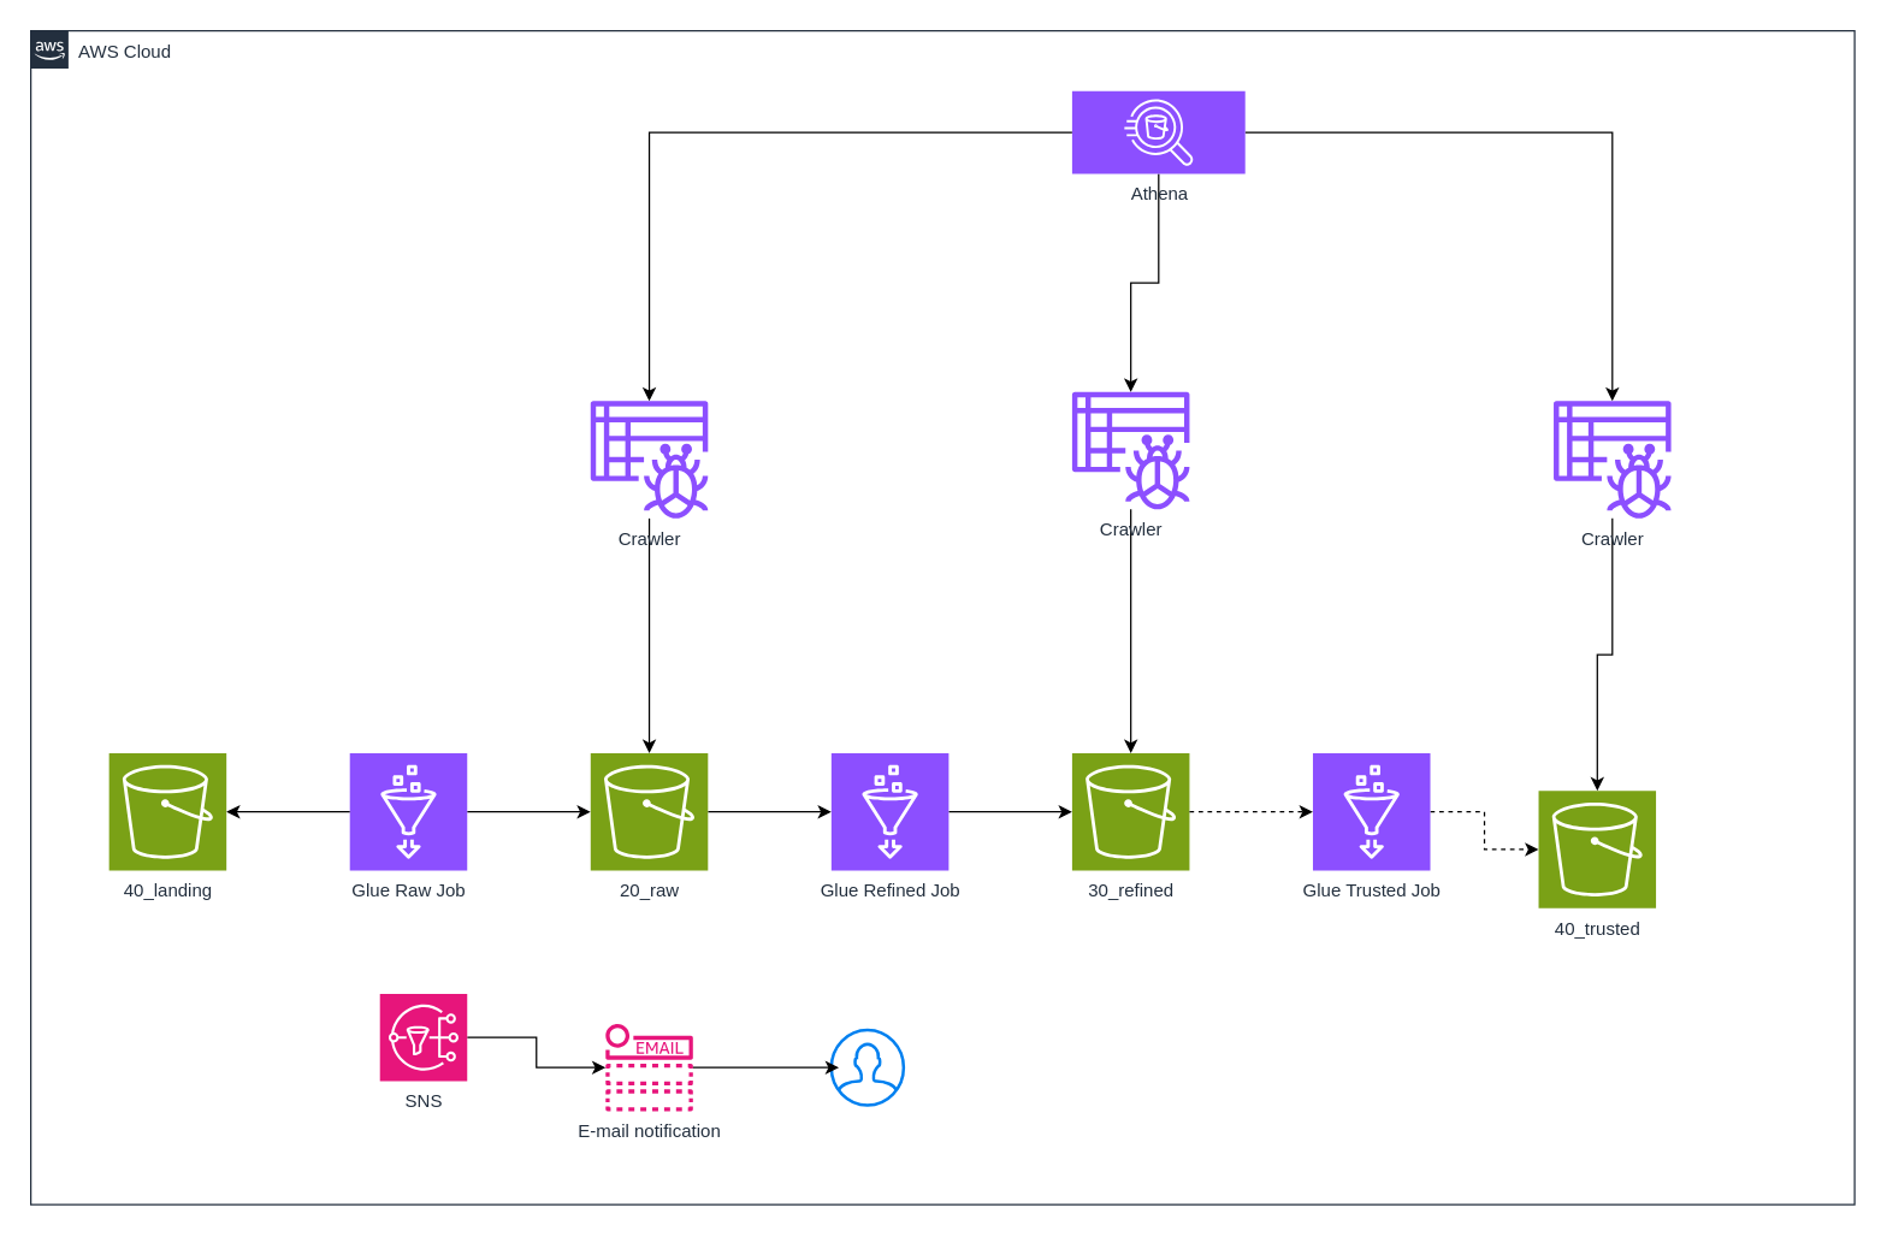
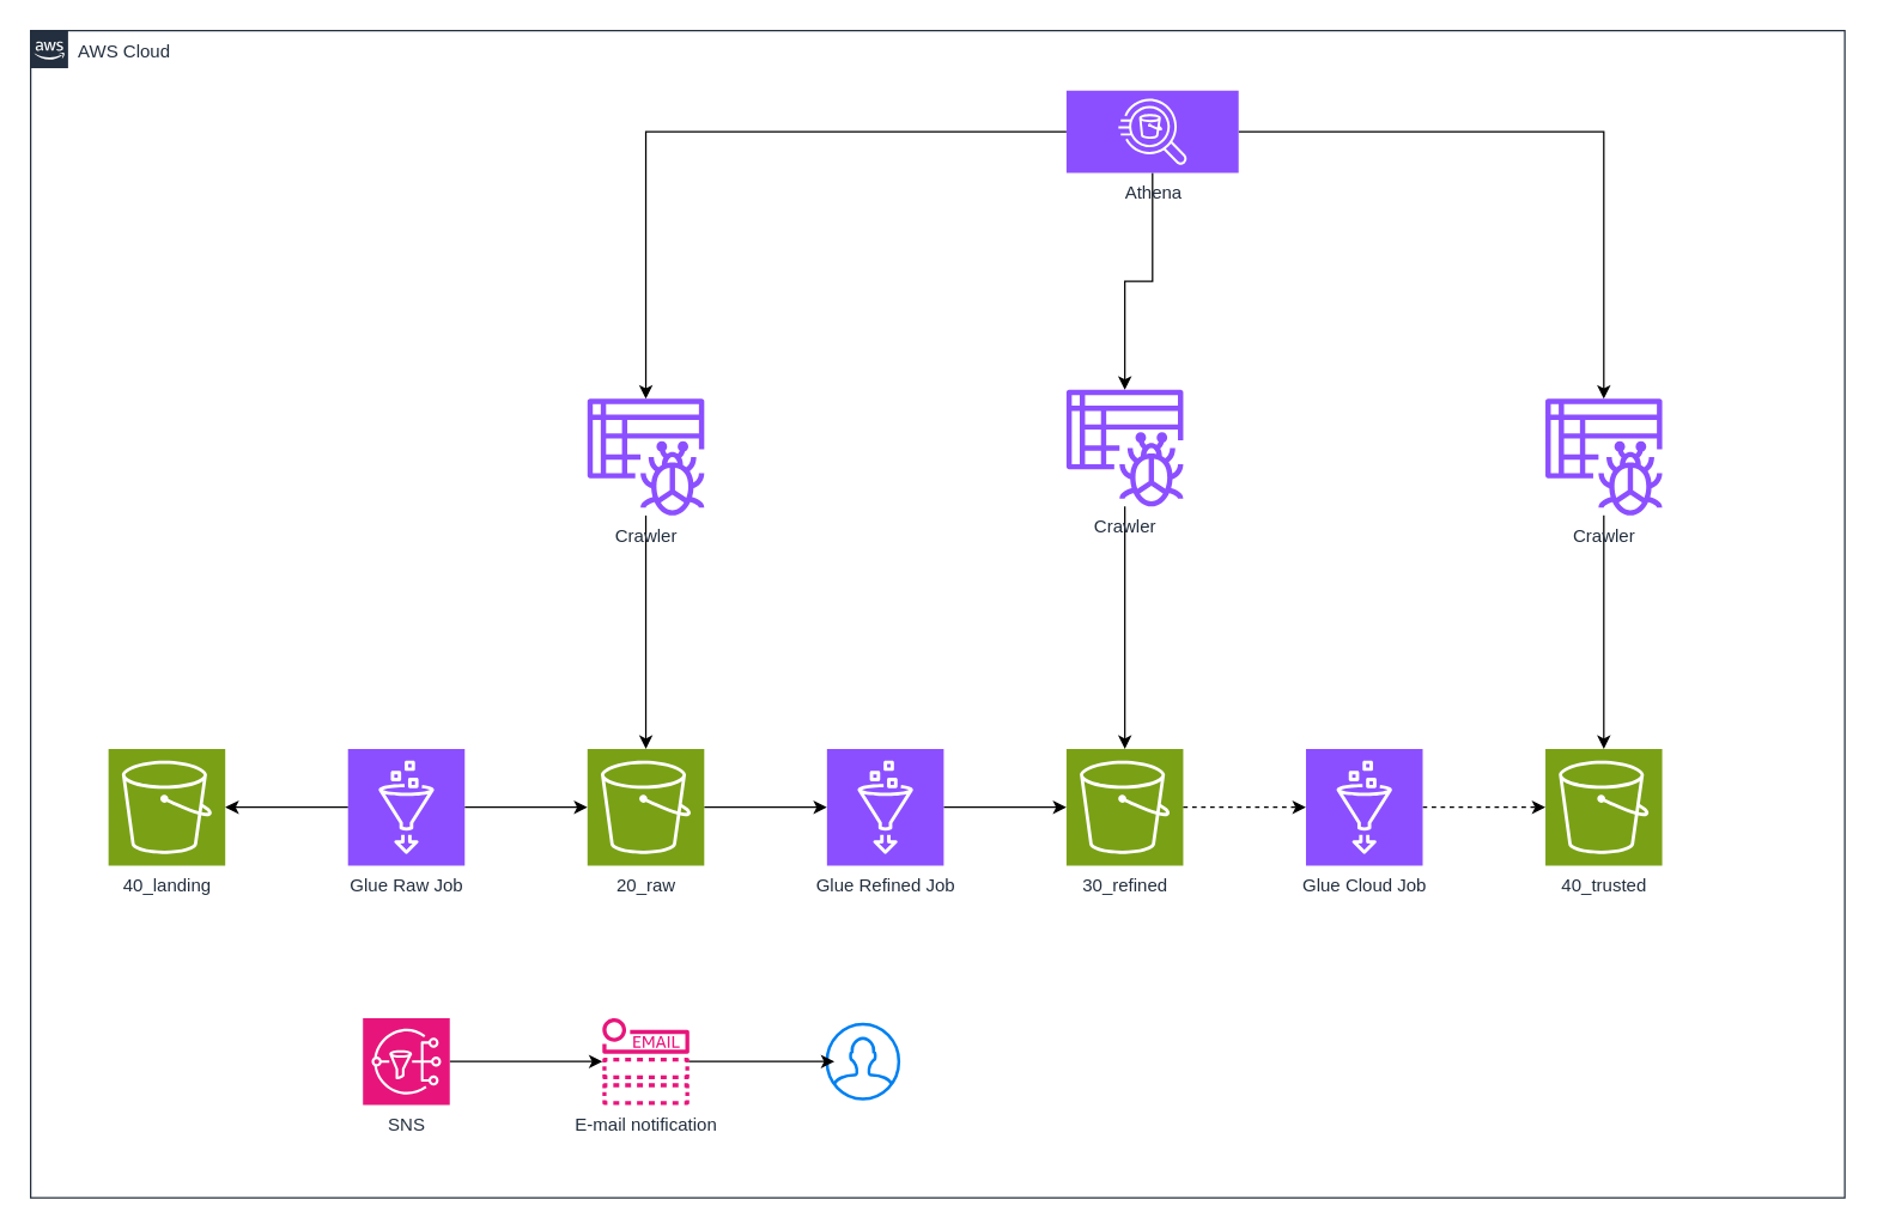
- <mxCell id="26" value="40_trusted" style="sketch=0;points=[[0,0,0],[0.25,0,0],[0.5,0,0],[0.75,0,0],[1,0,0],[0,1,0],[0.25,1,0],[0.5,1,0],[0.75,1,0],[1,1,0],[0,0.25,0],[0,0.5,0],[0,0.75,0],[1,0.25,0],[1,0.5,0],[1,0.75,0]];outlineConnect=0;fontColor=#232F3E;fillColor=#7AA116;strokeColor=#ffffff;dashed=0;verticalLabelPosition=bottom;verticalAlign=top;align=center;html=1;fontSize=12;fontStyle=0;aspect=fixed;shape=mxgraph.aws4.resourceIcon;resIcon=mxgraph.aws4.s3;" parent="25" vertex="1"><mxGeometry x="1002" y="505" width="78" height="78" as="geometry" /></mxCell>
+ <mxCell id="26" value="40_trusted" style="sketch=0;points=[[0,0,0],[0.25,0,0],[0.5,0,0],[0.75,0,0],[1,0,0],[0,1,0],[0.25,1,0],[0.5,1,0],[0.75,1,0],[1,1,0],[0,0.25,0],[0,0.5,0],[0,0.75,0],[1,0.25,0],[1,0.5,0],[1,0.75,0]];outlineConnect=0;fontColor=#232F3E;fillColor=#7AA116;strokeColor=#ffffff;dashed=0;verticalLabelPosition=bottom;verticalAlign=top;align=center;html=1;fontSize=12;fontStyle=0;aspect=fixed;shape=mxgraph.aws4.resourceIcon;resIcon=mxgraph.aws4.s3;" parent="25" vertex="1"><mxGeometry x="1012" y="480" width="78" height="78" as="geometry" /></mxCell>
- <mxCell id="12" value="Glue Trusted Job" style="sketch=0;points=[[0,0,0],[0.25,0,0],[0.5,0,0],[0.75,0,0],[1,0,0],[0,1,0],[0.25,1,0],[0.5,1,0],[0.75,1,0],[1,1,0],[0,0.25,0],[0,0.5,0],[0,0.75,0],[1,0.25,0],[1,0.5,0],[1,0.75,0]];outlineConnect=0;fontColor=#232F3E;fillColor=#8C4FFF;strokeColor=#ffffff;dashed=0;verticalLabelPosition=bottom;verticalAlign=top;align=center;html=1;fontSize=12;fontStyle=0;aspect=fixed;shape=mxgraph.aws4.resourceIcon;resIcon=mxgraph.aws4.glue;" parent="1" vertex="1"><mxGeometry x="872" y="500" width="78" height="78" as="geometry" /></mxCell>
+ <mxCell id="12" value="Glue Cloud Job" style="sketch=0;points=[[0,0,0],[0.25,0,0],[0.5,0,0],[0.75,0,0],[1,0,0],[0,1,0],[0.25,1,0],[0.5,1,0],[0.75,1,0],[1,1,0],[0,0.25,0],[0,0.5,0],[0,0.75,0],[1,0.25,0],[1,0.5,0],[1,0.75,0]];outlineConnect=0;fontColor=#232F3E;fillColor=#8C4FFF;strokeColor=#ffffff;dashed=0;verticalLabelPosition=bottom;verticalAlign=top;align=center;html=1;fontSize=12;fontStyle=0;aspect=fixed;shape=mxgraph.aws4.resourceIcon;resIcon=mxgraph.aws4.glue;" parent="1" vertex="1"><mxGeometry x="872" y="500" width="78" height="78" as="geometry" /></mxCell>
- <mxCell id="28" value="SNS" style="sketch=0;points=[[0,0,0],[0.25,0,0],[0.5,0,0],[0.75,0,0],[1,0,0],[0,1,0],[0.25,1,0],[0.5,1,0],[0.75,1,0],[1,1,0],[0,0.25,0],[0,0.5,0],[0,0.75,0],[1,0.25,0],[1,0.5,0],[1,0.75,0]];outlineConnect=0;fontColor=#232F3E;fillColor=#E7157B;strokeColor=#ffffff;dashed=0;verticalLabelPosition=bottom;verticalAlign=top;align=center;html=1;fontSize=12;fontStyle=0;aspect=fixed;shape=mxgraph.aws4.resourceIcon;resIcon=mxgraph.aws4.sns;" vertex="1" parent="25"><mxGeometry x="232" y="640" width="58" height="58" as="geometry" /></mxCell>
+ <mxCell id="28" value="SNS" style="sketch=0;points=[[0,0,0],[0.25,0,0],[0.5,0,0],[0.75,0,0],[1,0,0],[0,1,0],[0.25,1,0],[0.5,1,0],[0.75,1,0],[1,1,0],[0,0.25,0],[0,0.5,0],[0,0.75,0],[1,0.25,0],[1,0.5,0],[1,0.75,0]];outlineConnect=0;fontColor=#232F3E;fillColor=#E7157B;strokeColor=#ffffff;dashed=0;verticalLabelPosition=bottom;verticalAlign=top;align=center;html=1;fontSize=12;fontStyle=0;aspect=fixed;shape=mxgraph.aws4.resourceIcon;resIcon=mxgraph.aws4.sns;" vertex="1" parent="25"><mxGeometry x="222" y="660" width="58" height="58" as="geometry" /></mxCell>
